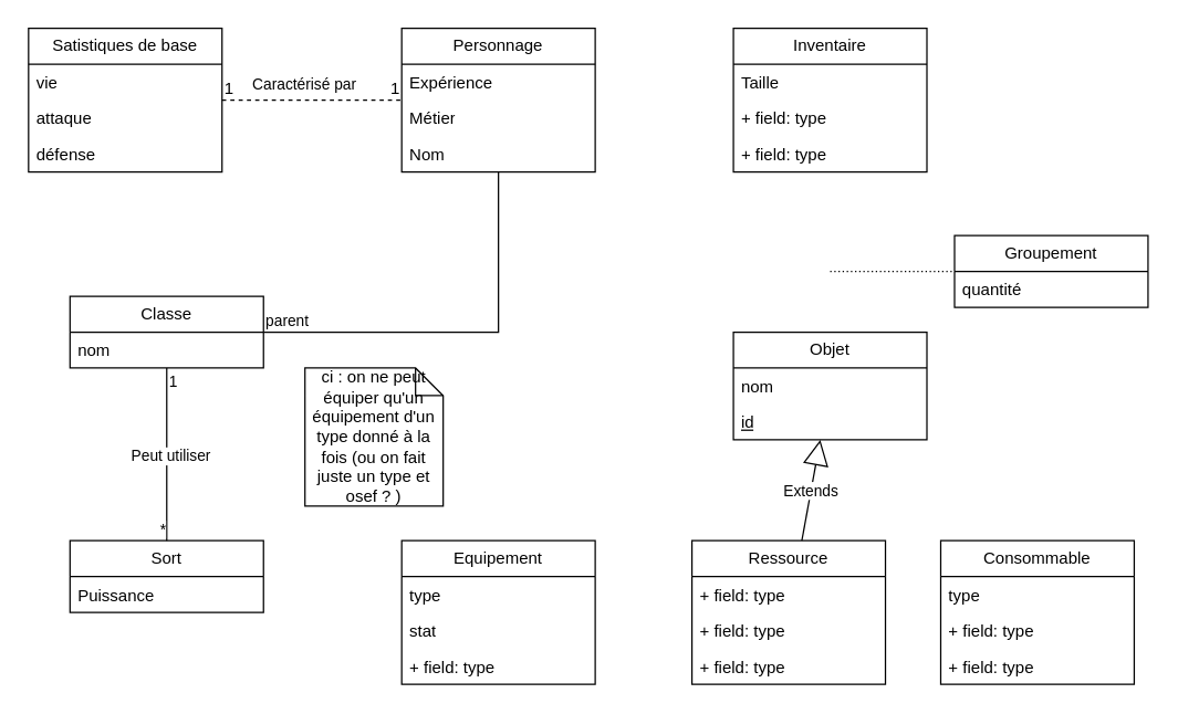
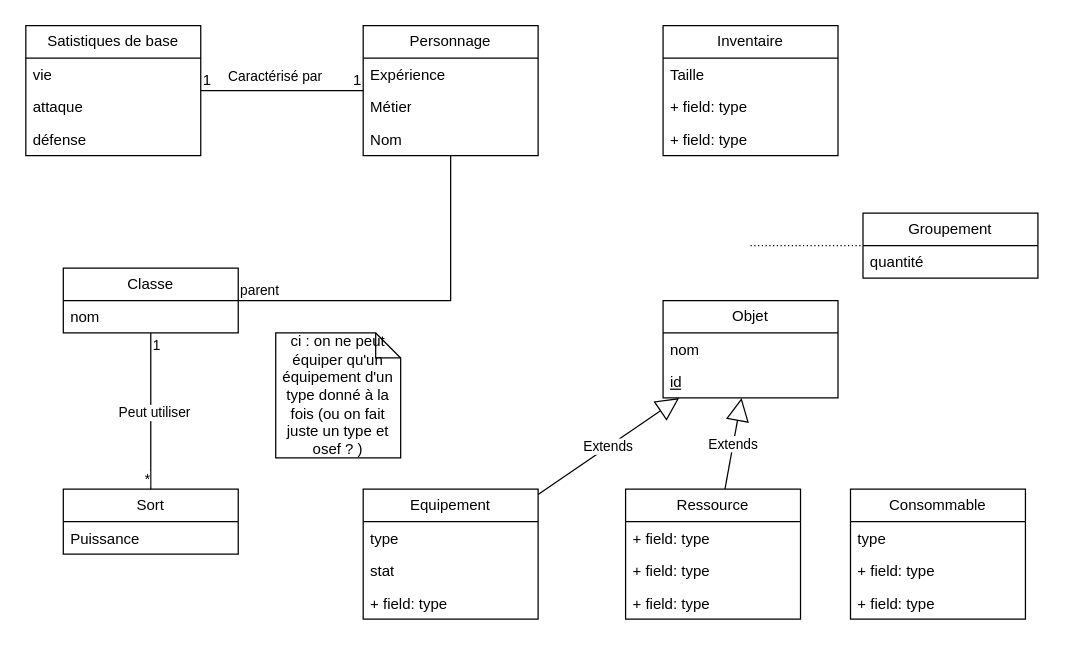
- <mxCell id="34" value="" style="endArrow=none;html=1;rounded=0;dashed=1;" edge="1" parent="1" source="10" target="2"><mxGeometry relative="1" as="geometry"><mxPoint x="190" y="180" as="sourcePoint" /><mxPoint x="290" y="180" as="targetPoint" /></mxGeometry></mxCell>
+ <mxCell id="34" value="" style="endArrow=none;html=1;rounded=0;" edge="1" parent="1" source="10" target="2"><mxGeometry relative="1" as="geometry"><mxPoint x="190" y="180" as="sourcePoint" /><mxPoint x="290" y="180" as="targetPoint" /></mxGeometry></mxCell>
+ <mxCell id="38" value="Extends" style="endArrow=block;endSize=16;endFill=0;html=1;rounded=0;" edge="1" parent="1" source="14" target="26"><mxGeometry width="160" relative="1" as="geometry"><mxPoint x="390" y="391" as="sourcePoint" /><mxPoint x="403" y="318" as="targetPoint" /></mxGeometry></mxCell>
